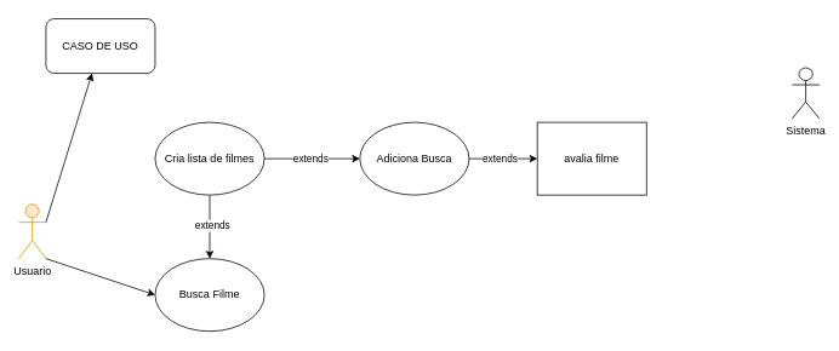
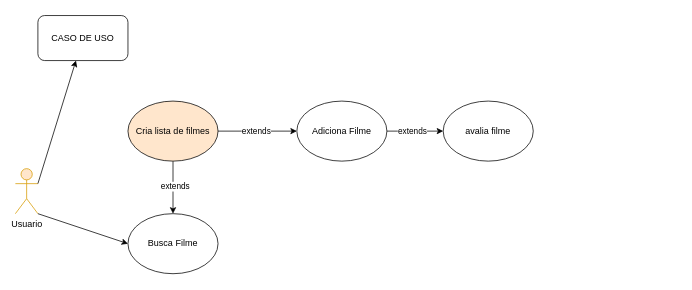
- <mxCell id="15" value="Sistema" style="shape=umlActor;verticalLabelPosition=bottom;verticalAlign=top;html=1;outlineConnect=0;" vertex="1" parent="1"><mxGeometry x="870" y="74" width="30" height="56" as="geometry" /></mxCell>
- <mxCell id="7" value="Cria lista de filmes" style="ellipse;whiteSpace=wrap;html=1;" vertex="1" parent="1"><mxGeometry x="170" y="134" width="120" height="80" as="geometry" /></mxCell>
+ <mxCell id="7" value="Cria lista de filmes" style="ellipse;whiteSpace=wrap;html=1;fillColor=#ffe6cc;" vertex="1" parent="1"><mxGeometry x="170" y="134" width="120" height="80" as="geometry" /></mxCell>
- <mxCell id="10" value="Adiciona Busca" style="ellipse;whiteSpace=wrap;html=1;" vertex="1" parent="1"><mxGeometry x="395" y="134" width="120" height="80" as="geometry" /></mxCell>
+ <mxCell id="10" value="Adiciona Filme" style="ellipse;whiteSpace=wrap;html=1;" vertex="1" parent="1"><mxGeometry x="395" y="134" width="120" height="80" as="geometry" /></mxCell>
- <mxCell id="12" value="avalia filme" style="whiteSpace=wrap;html=1;rounded=0;" vertex="1" parent="1"><mxGeometry x="590" y="134" width="120" height="80" as="geometry" /></mxCell>
+ <mxCell id="12" value="avalia filme" style="ellipse;whiteSpace=wrap;html=1;" vertex="1" parent="1"><mxGeometry x="590" y="134" width="120" height="80" as="geometry" /></mxCell>
